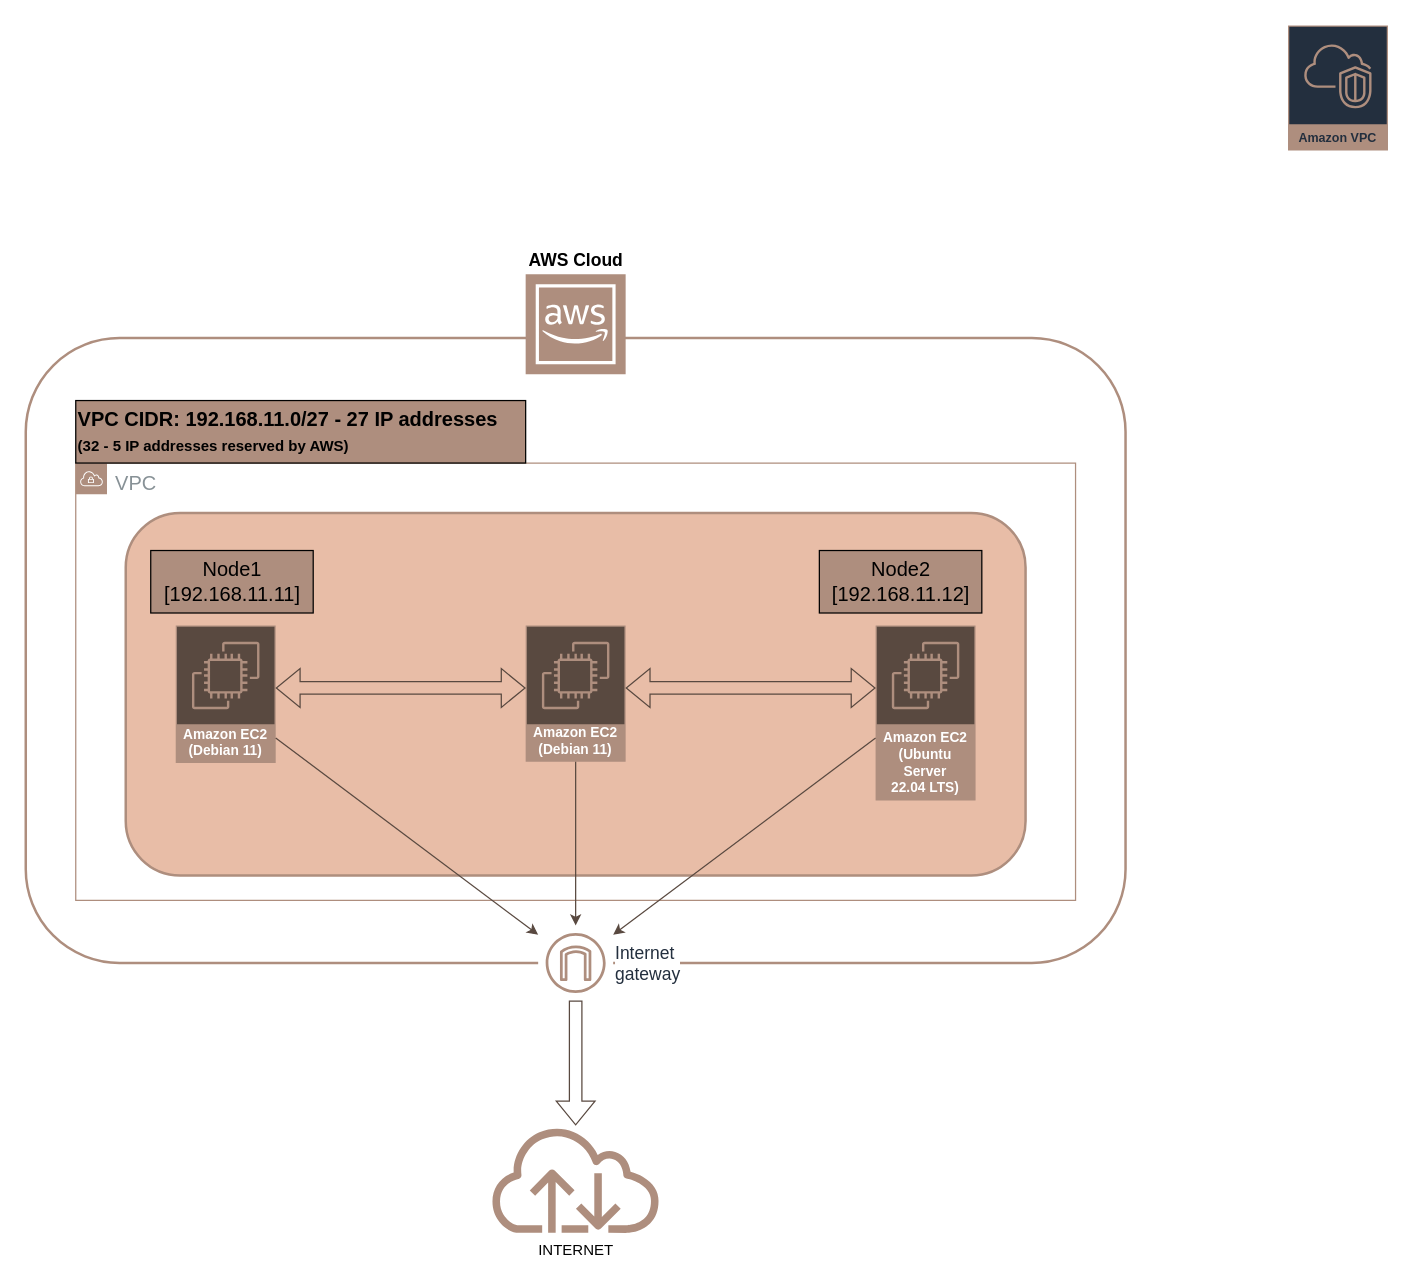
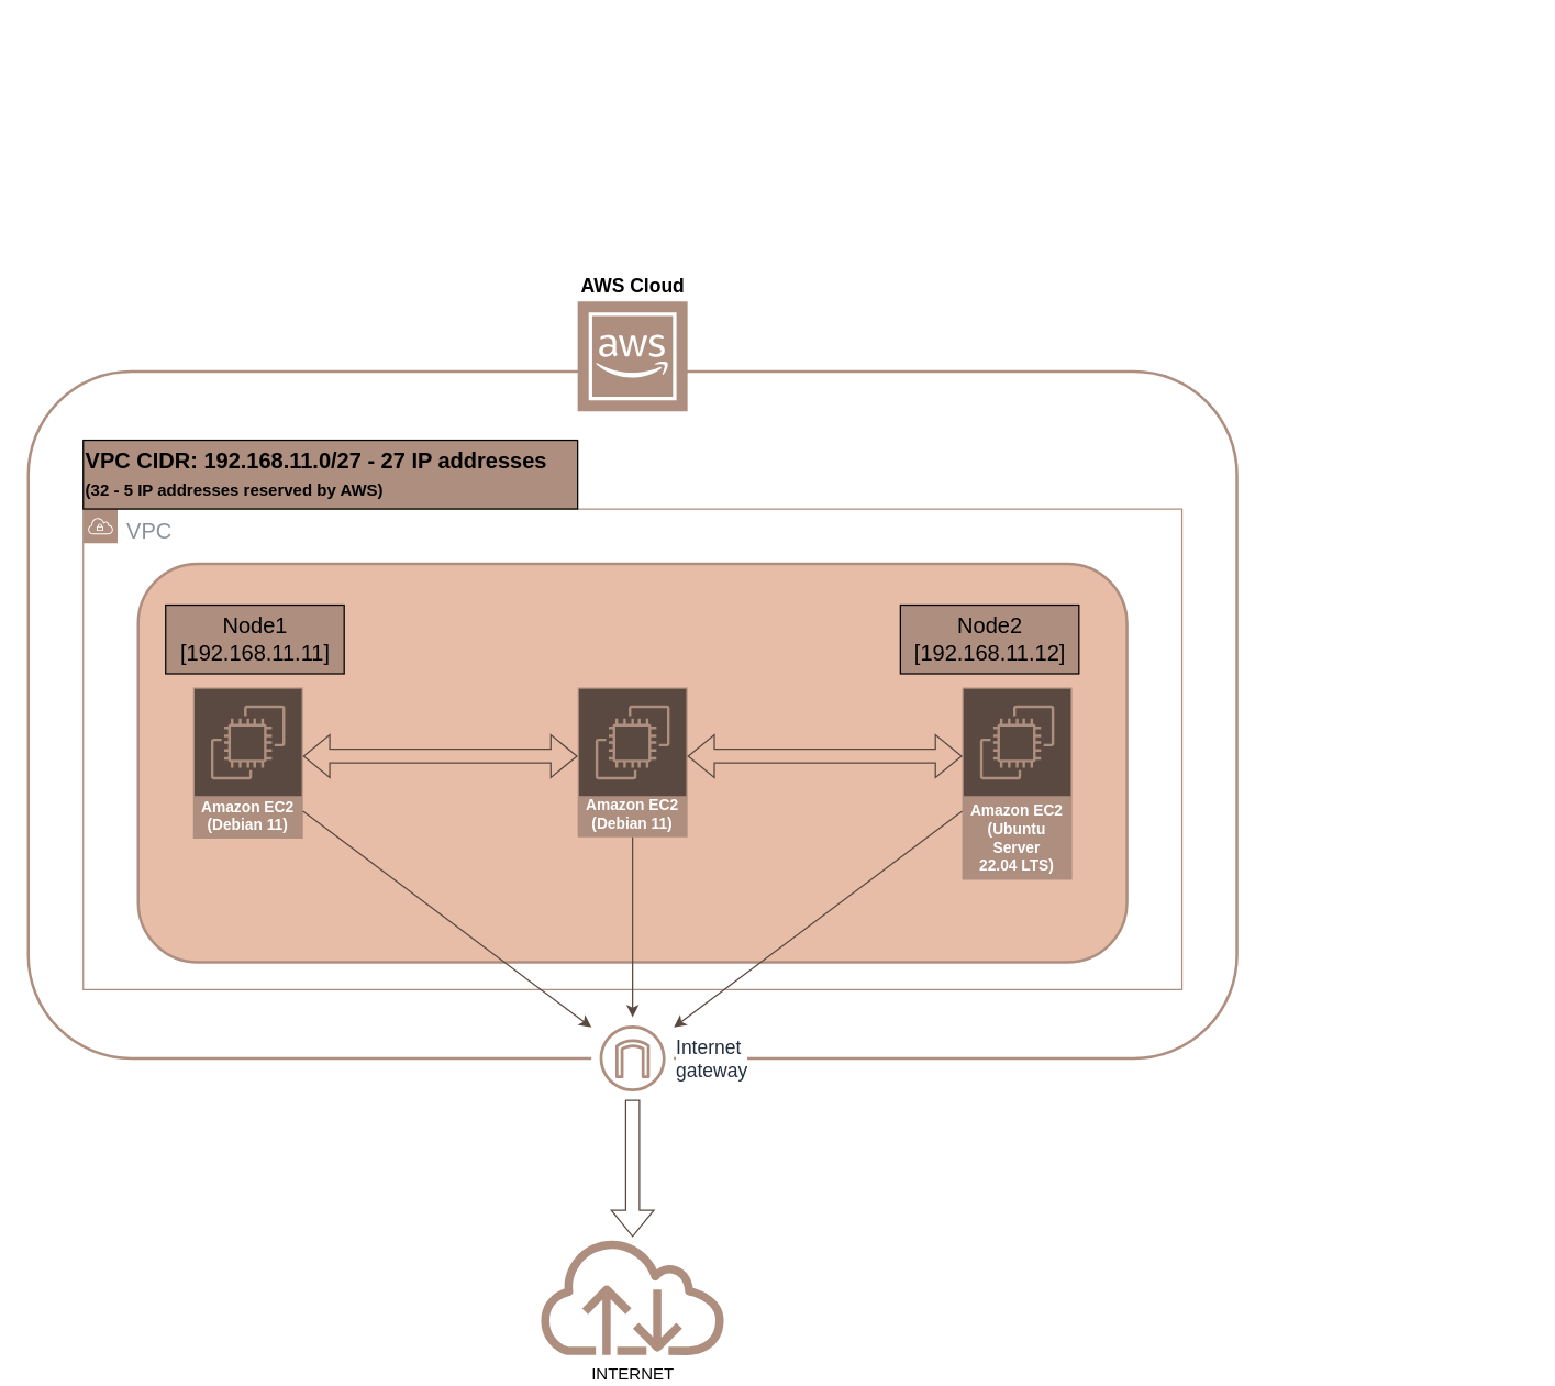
- <mxCell id="8" value="Amazon VPC" style="sketch=0;outlineConnect=0;fontColor=#232F3E;gradientColor=none;strokeColor=#ae8e7e;fillColor=#232F3E;dashed=0;verticalLabelPosition=middle;verticalAlign=bottom;align=center;html=1;whiteSpace=wrap;fontSize=10;fontStyle=1;spacing=3;shape=mxgraph.aws4.productIcon;prIcon=mxgraph.aws4.vpc;" parent="1" vertex="1"><mxGeometry x="1030" y="20" width="80" height="100" as="geometry" /></mxCell>
